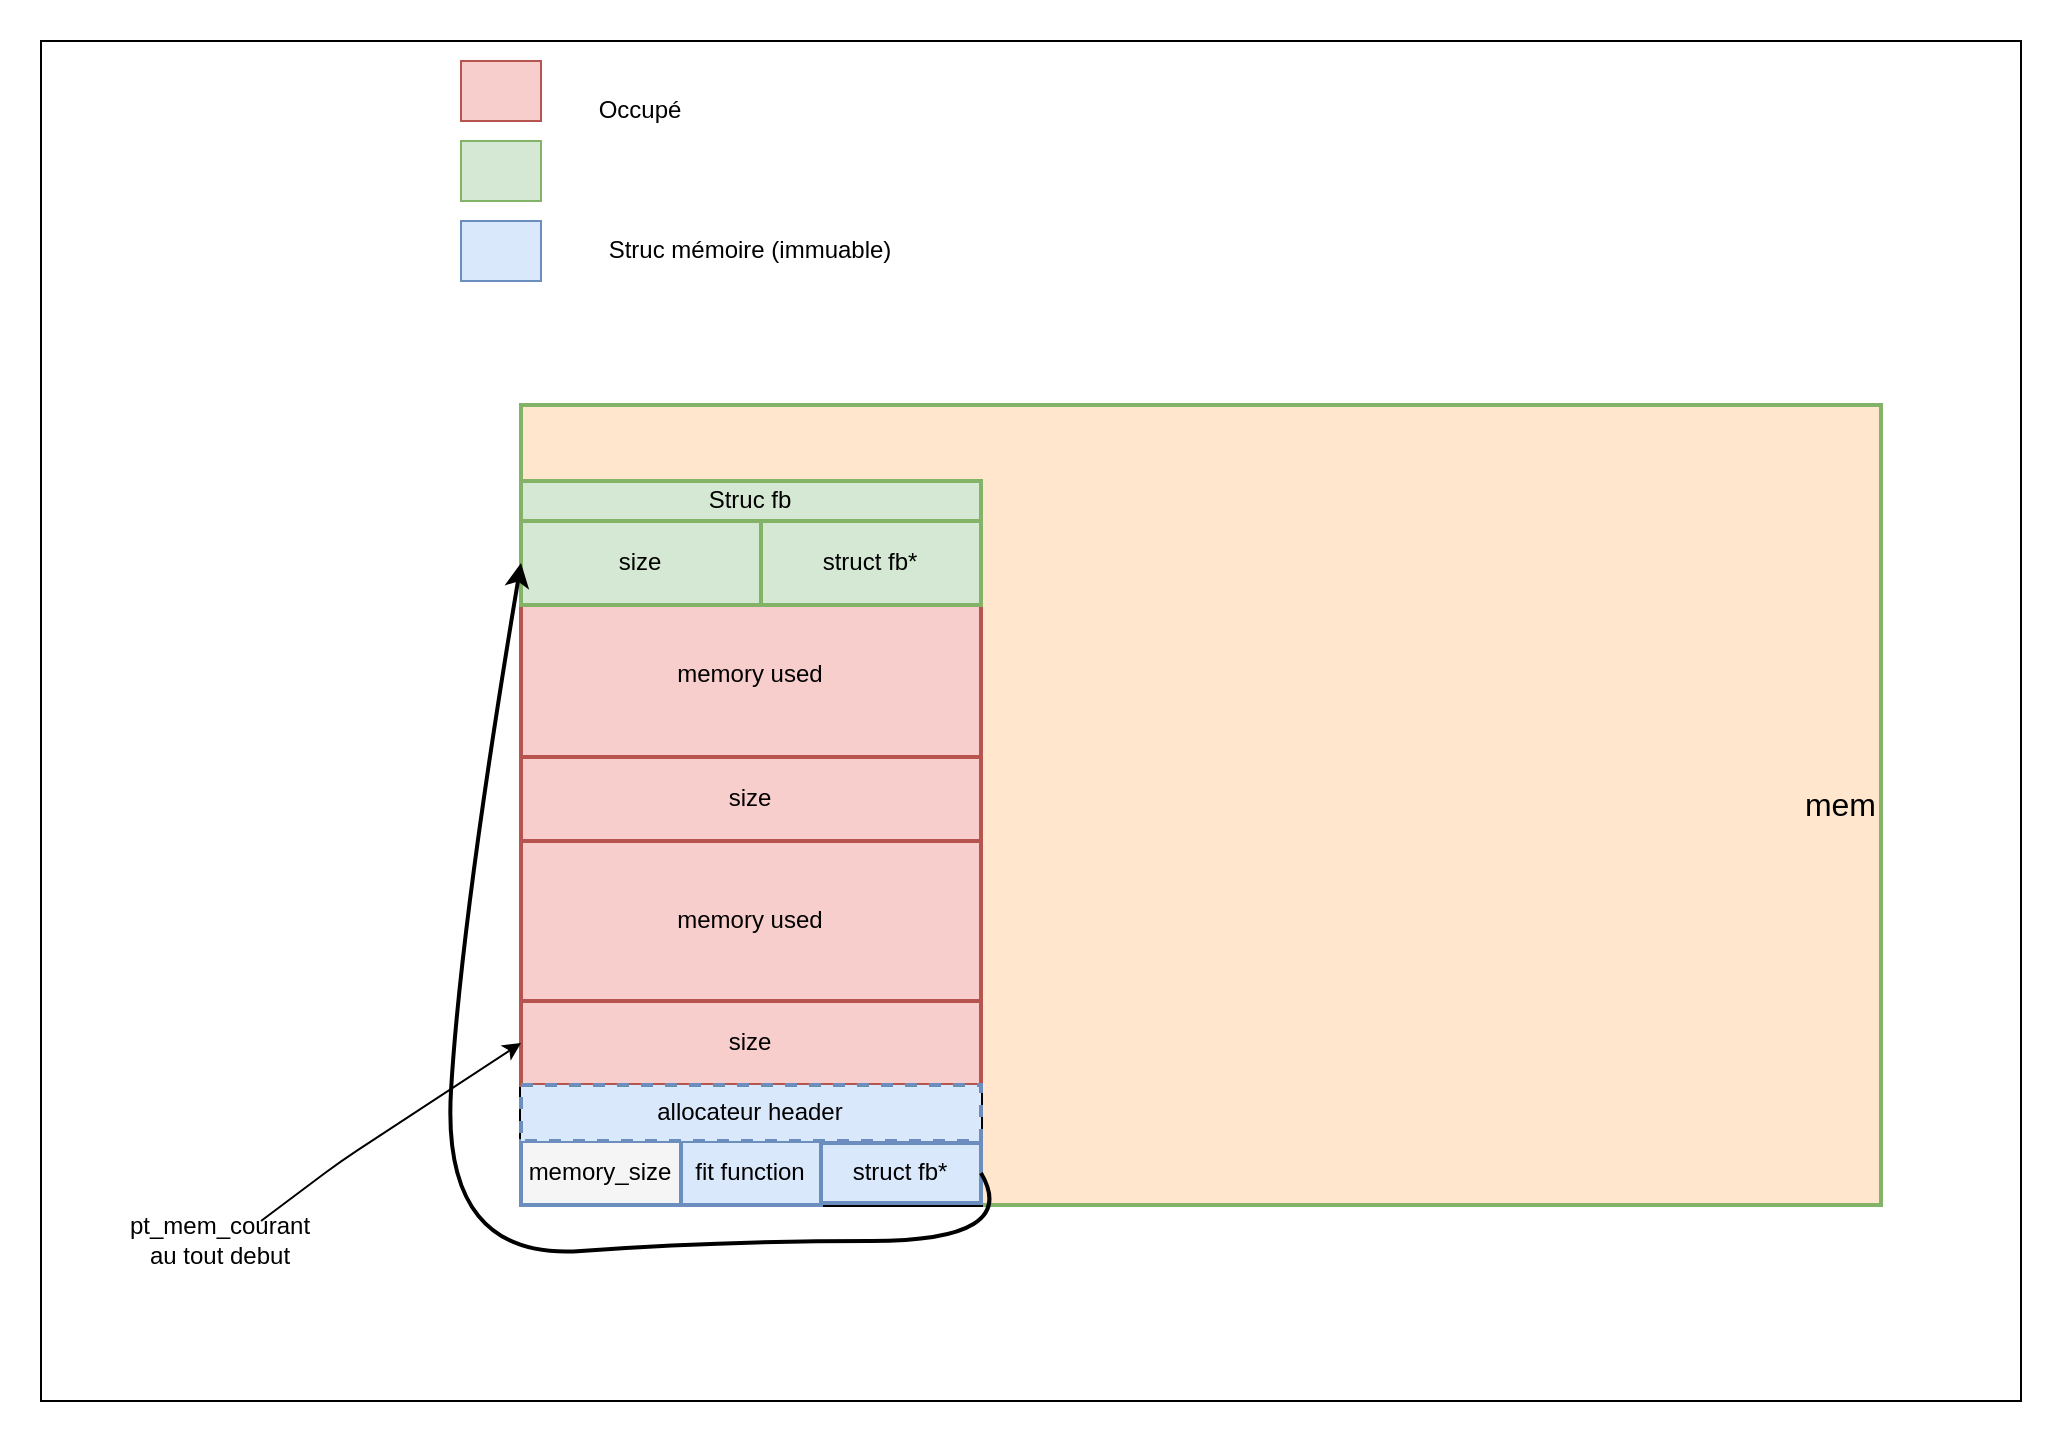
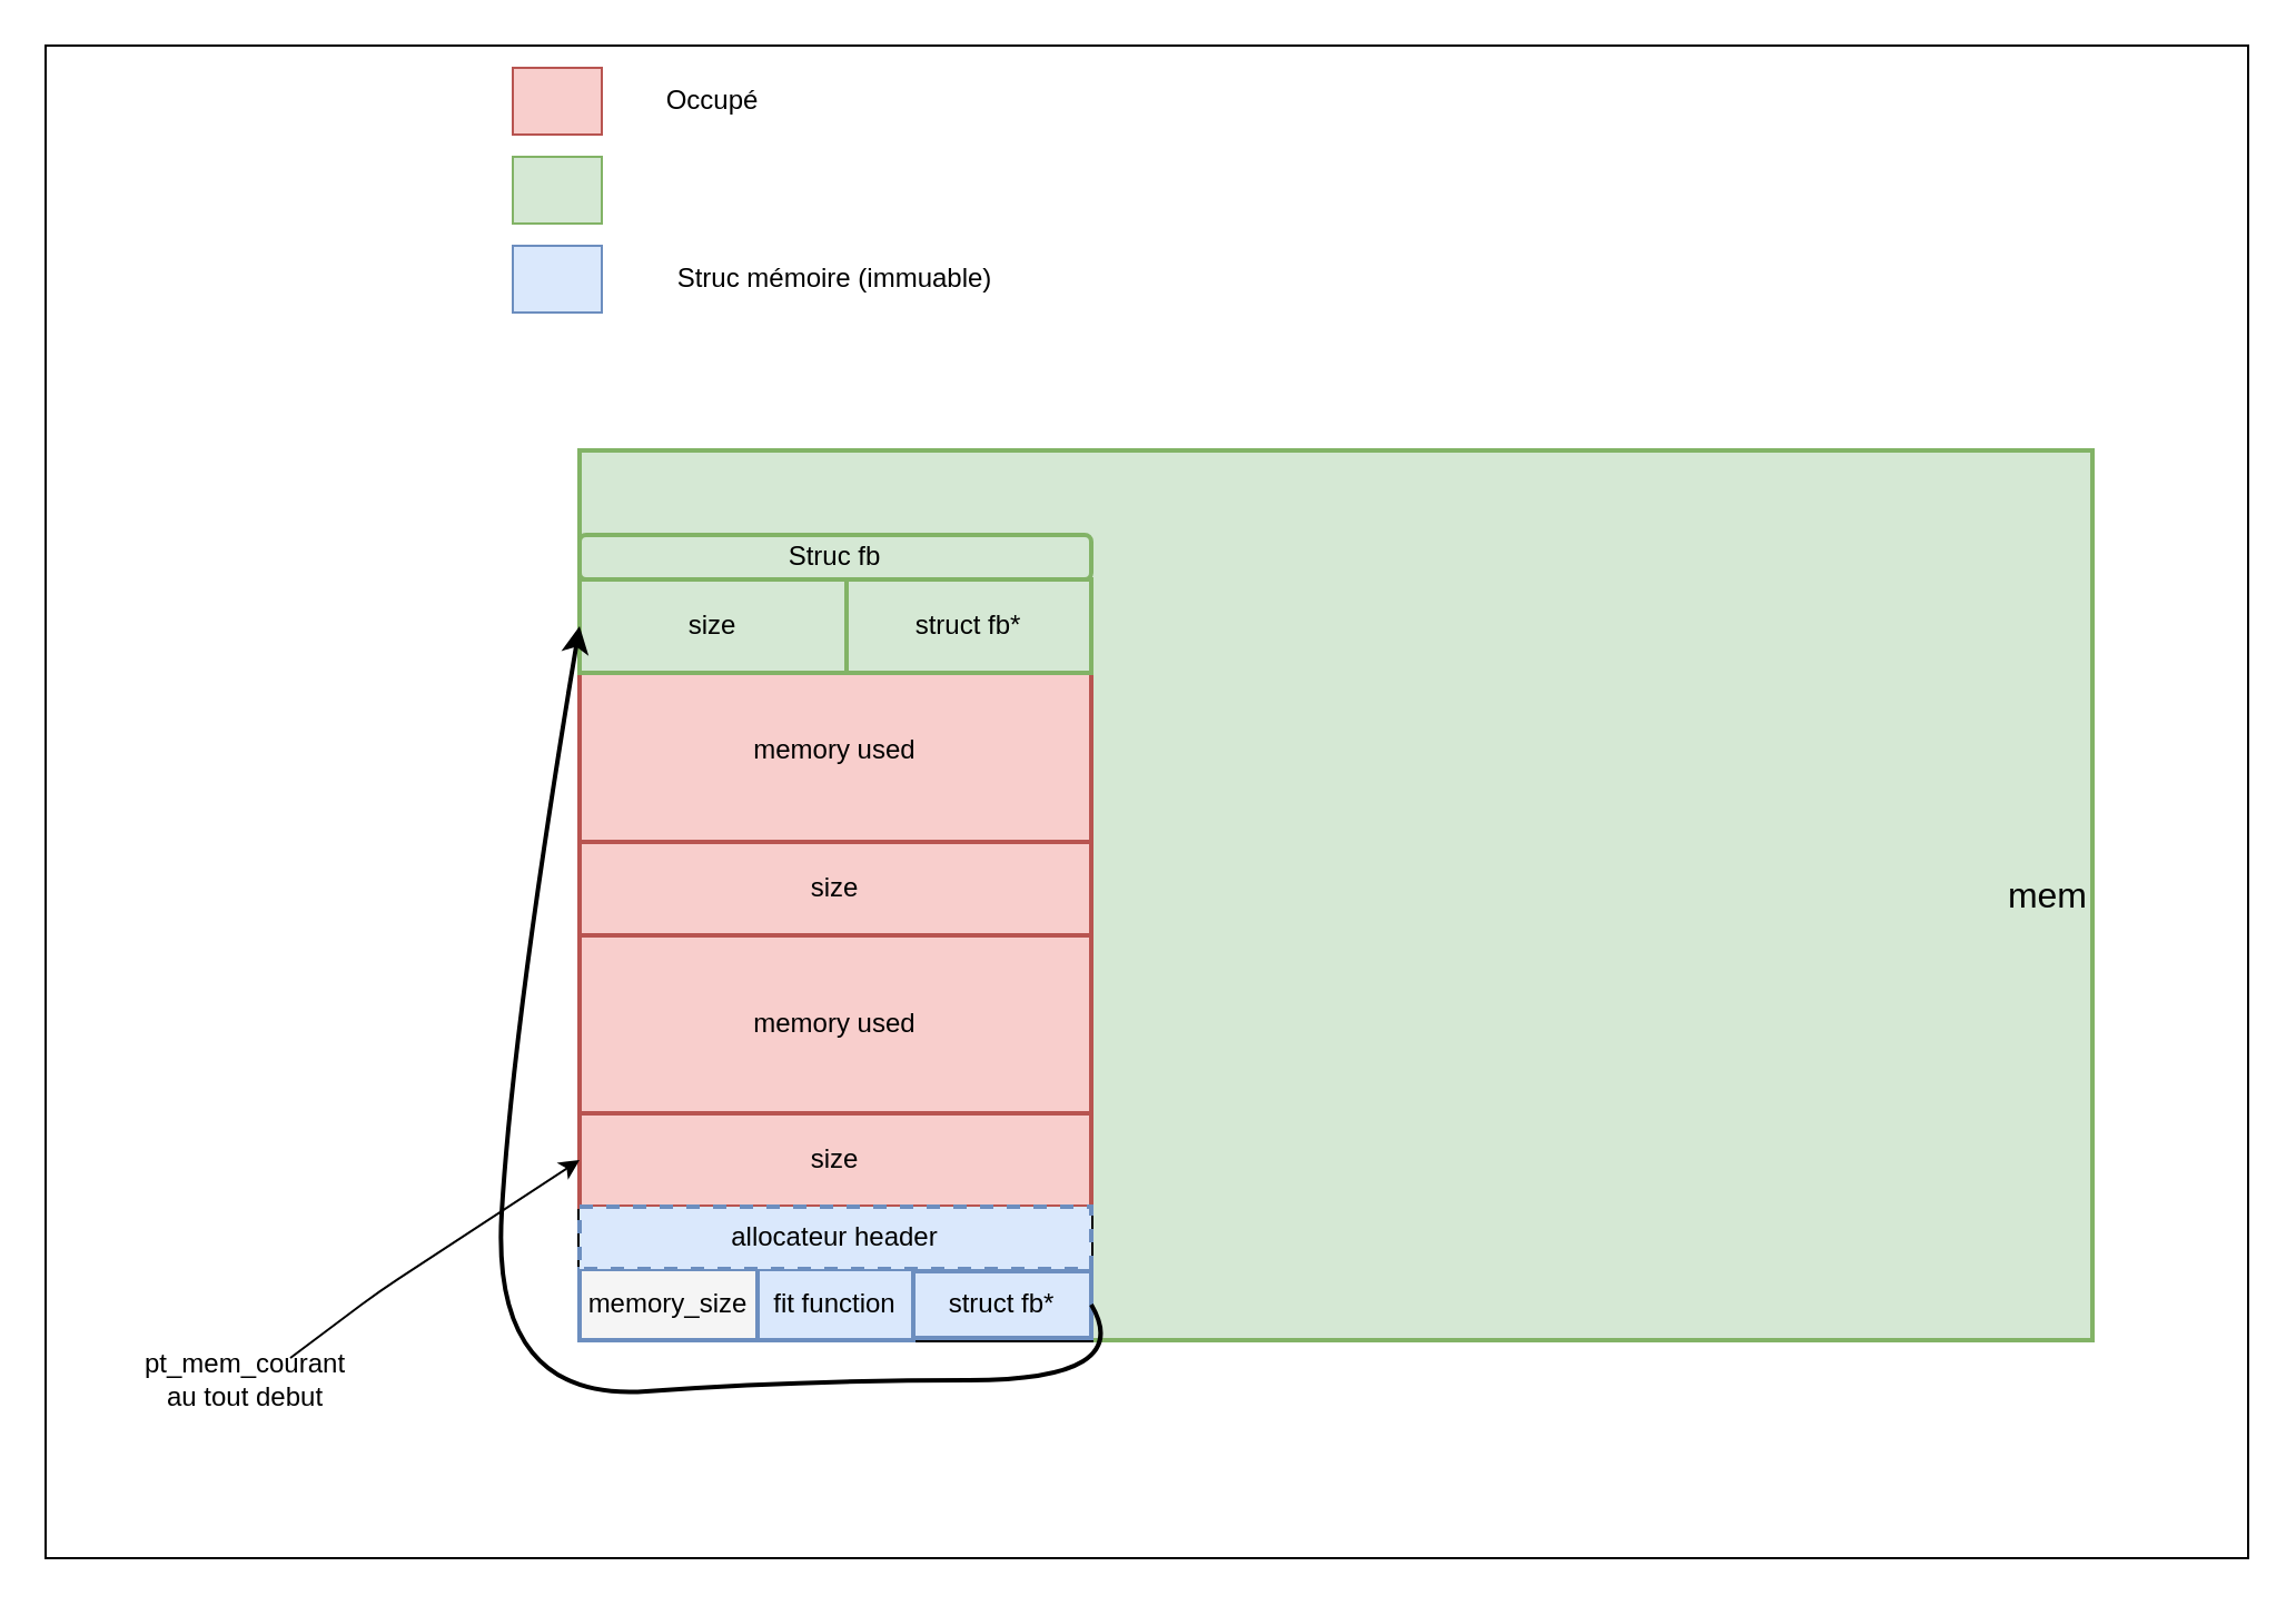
- <mxCell id="18" value="Occupé" style="text;html=1;strokeColor=none;fillColor=none;align=center;verticalAlign=middle;whiteSpace=wrap;rounded=0;" parent="1" vertex="1"><mxGeometry x="280" y="40" width="80" height="30" as="geometry" /></mxCell>
+ <mxCell id="18" value="Occupé" style="text;html=1;strokeColor=none;fillColor=none;align=center;verticalAlign=middle;whiteSpace=wrap;rounded=0;" parent="1" vertex="1"><mxGeometry x="280" y="30" width="80" height="30" as="geometry" /></mxCell>
- <mxCell id="11" value="Struc fb" style="rounded=0;whiteSpace=wrap;html=1;strokeWidth=2;fillColor=#d5e8d4;strokeColor=#82b366;" parent="1" vertex="1"><mxGeometry x="260" y="240" width="230" height="20" as="geometry" /></mxCell>
+ <mxCell id="11" value="Struc fb" style="whiteSpace=wrap;html=1;strokeWidth=2;fillColor=#d5e8d4;strokeColor=#82b366;rounded=1;" parent="1" vertex="1"><mxGeometry x="260" y="240" width="230" height="20" as="geometry" /></mxCell>
- <mxCell id="3" value="&lt;div style=&quot;font-size: 16px&quot; align=&quot;right&quot;&gt;&lt;p&gt;mem&lt;/p&gt;&lt;/div&gt;" style="rounded=0;whiteSpace=wrap;html=1;align=right;strokeWidth=2;fillColor=#ffe6cc;strokeColor=#82b366;" parent="1" vertex="1"><mxGeometry x="260" y="202" width="680" height="400" as="geometry" /></mxCell>
+ <mxCell id="3" value="&lt;div style=&quot;font-size: 16px&quot; align=&quot;right&quot;&gt;&lt;p&gt;mem&lt;/p&gt;&lt;/div&gt;" style="rounded=0;whiteSpace=wrap;html=1;align=right;strokeWidth=2;fillColor=#d5e8d4;strokeColor=#82b366;" parent="1" vertex="1"><mxGeometry x="260" y="202" width="680" height="400" as="geometry" /></mxCell>
